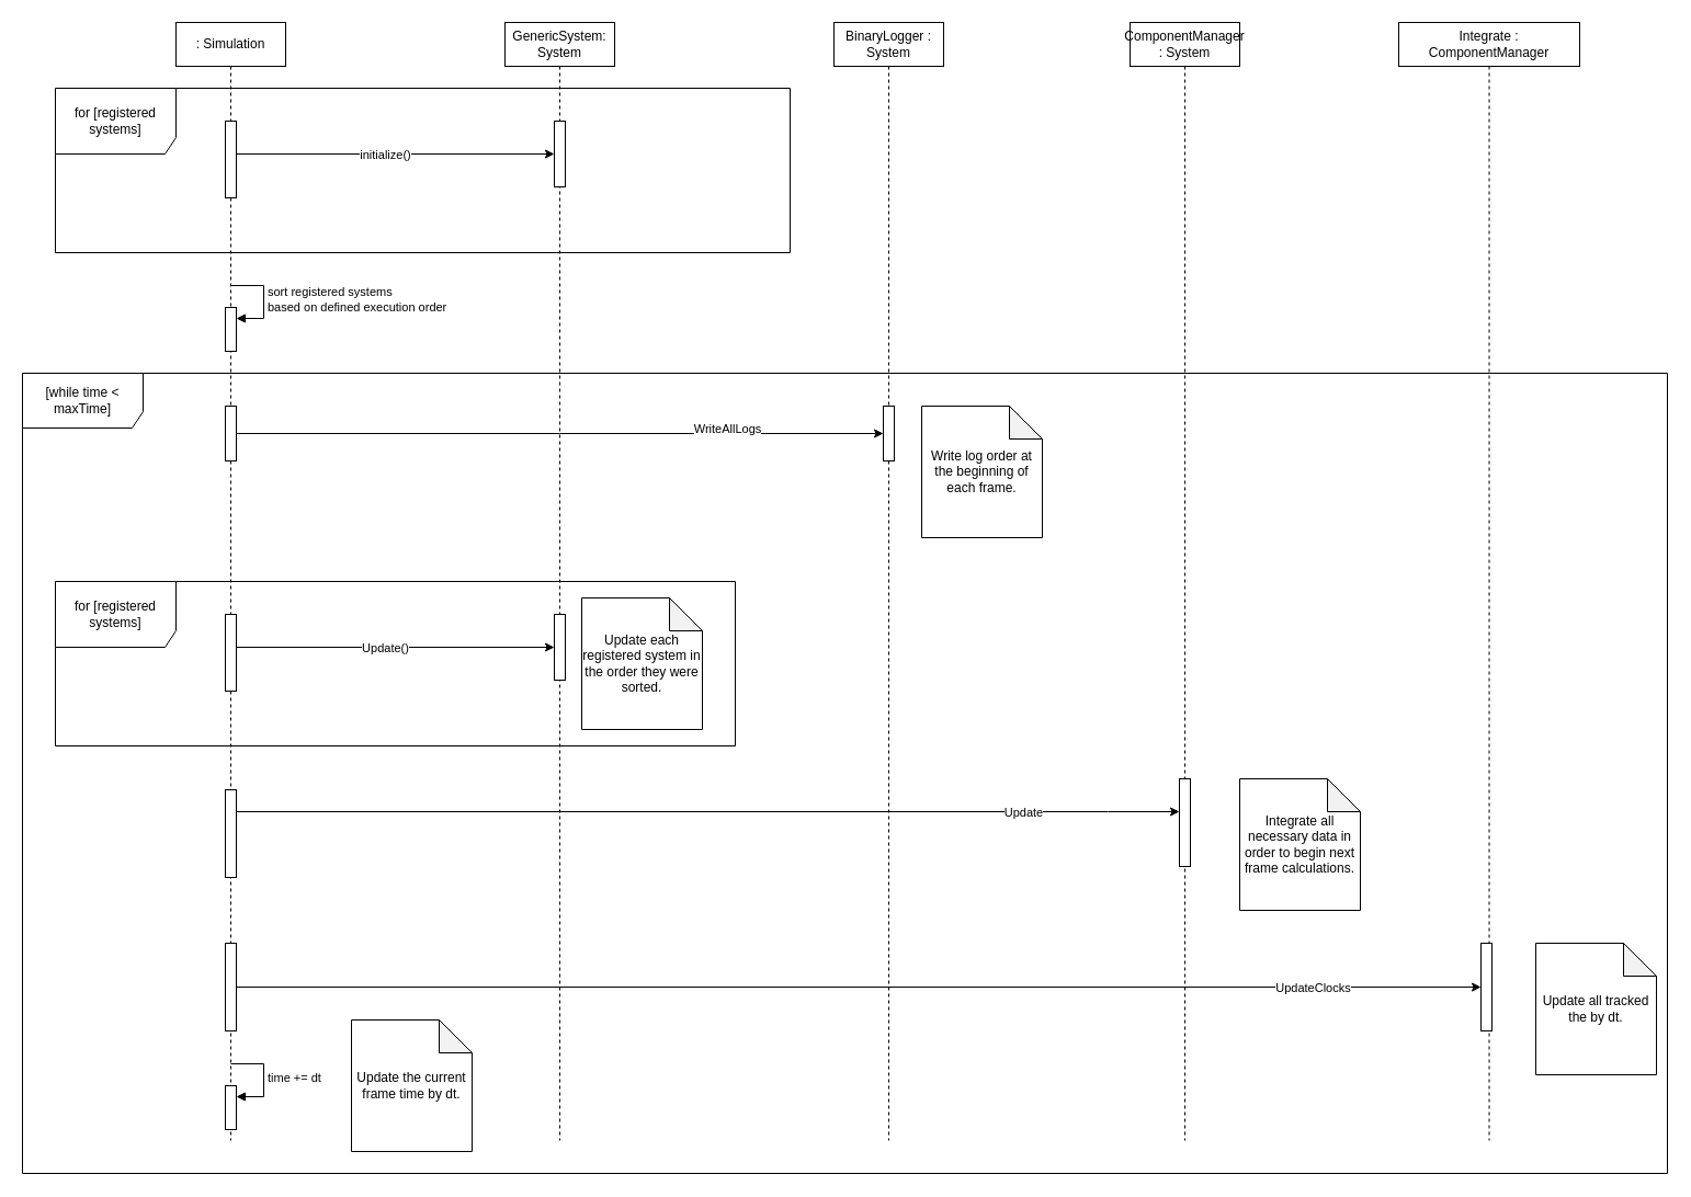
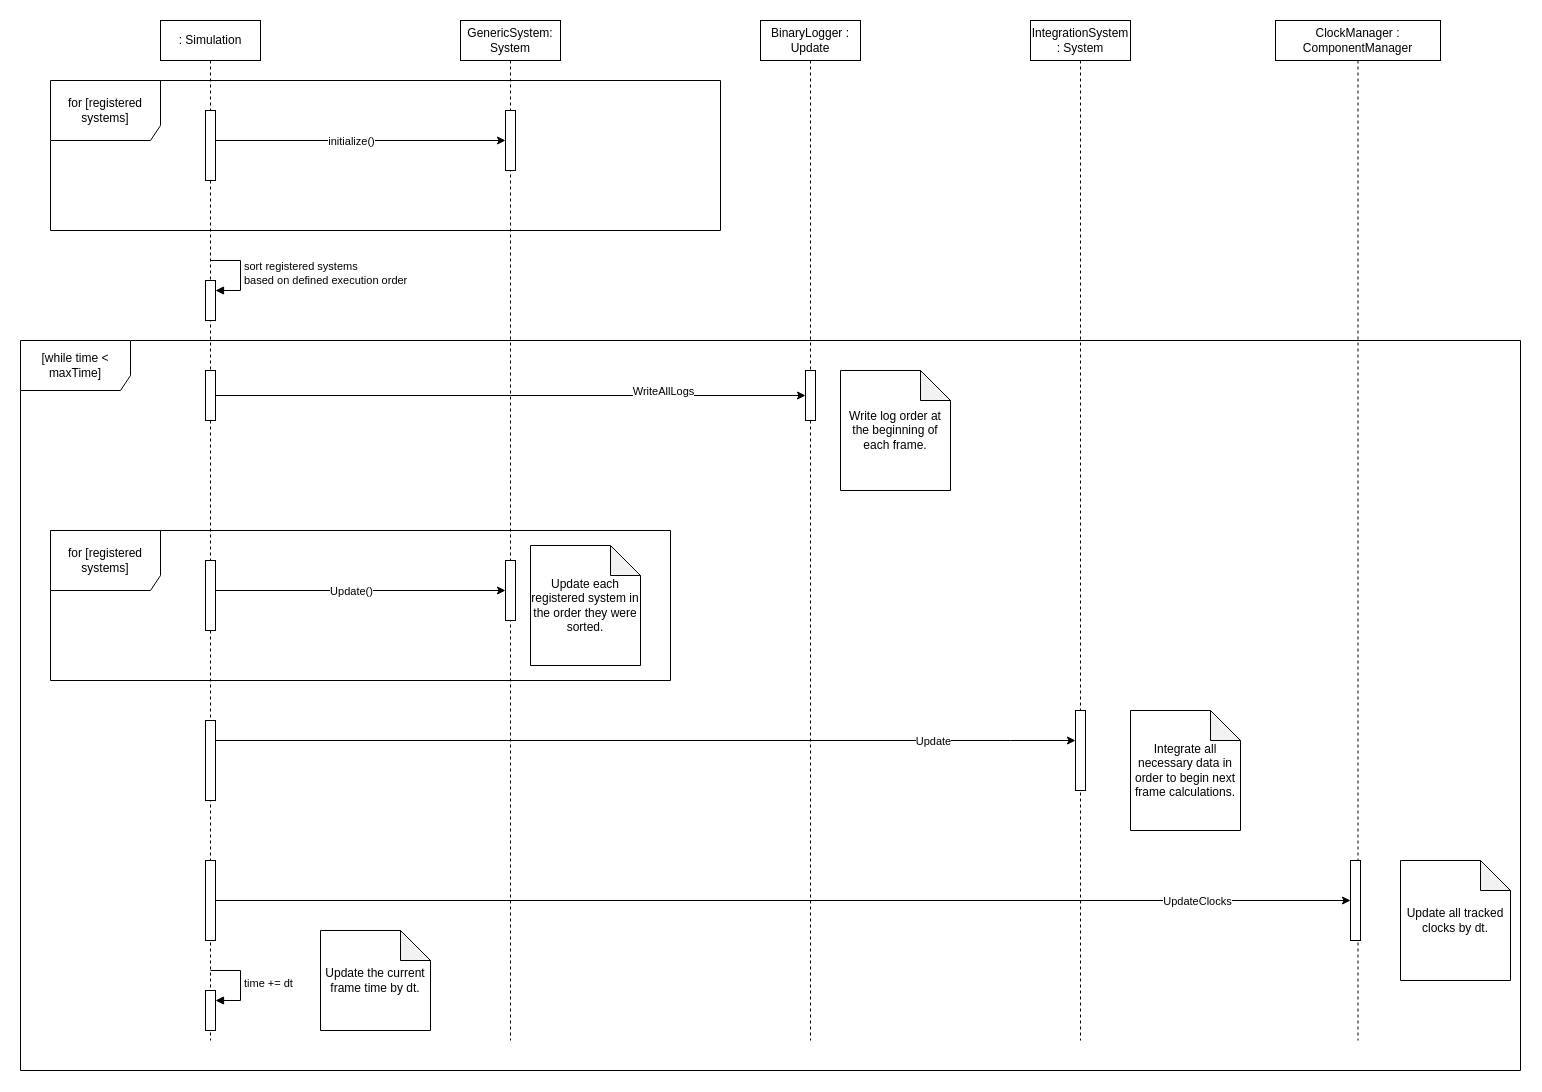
- <mxCell id="14" value="BinaryLogger : System" style="shape=umlLifeline;perimeter=lifelinePerimeter;whiteSpace=wrap;html=1;container=1;dropTarget=0;collapsible=0;recursiveResize=0;outlineConnect=0;portConstraint=eastwest;newEdgeStyle={&quot;edgeStyle&quot;:&quot;elbowEdgeStyle&quot;,&quot;elbow&quot;:&quot;vertical&quot;,&quot;curved&quot;:0,&quot;rounded&quot;:0};" vertex="1" parent="1"><mxGeometry x="760" y="20" width="100" height="1020" as="geometry" /></mxCell>
+ <mxCell id="14" value="BinaryLogger : Update" style="shape=umlLifeline;perimeter=lifelinePerimeter;whiteSpace=wrap;html=1;container=1;dropTarget=0;collapsible=0;recursiveResize=0;outlineConnect=0;portConstraint=eastwest;newEdgeStyle={&quot;edgeStyle&quot;:&quot;elbowEdgeStyle&quot;,&quot;elbow&quot;:&quot;vertical&quot;,&quot;curved&quot;:0,&quot;rounded&quot;:0};" vertex="1" parent="1"><mxGeometry x="760" y="20" width="100" height="1020" as="geometry" /></mxCell>
- <mxCell id="26" value="ComponentManager : System" style="shape=umlLifeline;perimeter=lifelinePerimeter;whiteSpace=wrap;html=1;container=1;dropTarget=0;collapsible=0;recursiveResize=0;outlineConnect=0;portConstraint=eastwest;newEdgeStyle={&quot;edgeStyle&quot;:&quot;elbowEdgeStyle&quot;,&quot;elbow&quot;:&quot;vertical&quot;,&quot;curved&quot;:0,&quot;rounded&quot;:0};" vertex="1" parent="1"><mxGeometry x="1030" y="20" width="100" height="1020" as="geometry" /></mxCell>
+ <mxCell id="26" value="IntegrationSystem : System" style="shape=umlLifeline;perimeter=lifelinePerimeter;whiteSpace=wrap;html=1;container=1;dropTarget=0;collapsible=0;recursiveResize=0;outlineConnect=0;portConstraint=eastwest;newEdgeStyle={&quot;edgeStyle&quot;:&quot;elbowEdgeStyle&quot;,&quot;elbow&quot;:&quot;vertical&quot;,&quot;curved&quot;:0,&quot;rounded&quot;:0};" vertex="1" parent="1"><mxGeometry x="1030" y="20" width="100" height="1020" as="geometry" /></mxCell>
- <mxCell id="32" value="Integrate : ComponentManager" style="shape=umlLifeline;perimeter=lifelinePerimeter;whiteSpace=wrap;html=1;container=1;dropTarget=0;collapsible=0;recursiveResize=0;outlineConnect=0;portConstraint=eastwest;newEdgeStyle={&quot;edgeStyle&quot;:&quot;elbowEdgeStyle&quot;,&quot;elbow&quot;:&quot;vertical&quot;,&quot;curved&quot;:0,&quot;rounded&quot;:0};" vertex="1" parent="1"><mxGeometry x="1275" y="20" width="165" height="1020" as="geometry" /></mxCell>
+ <mxCell id="32" value="ClockManager : ComponentManager" style="shape=umlLifeline;perimeter=lifelinePerimeter;whiteSpace=wrap;html=1;container=1;dropTarget=0;collapsible=0;recursiveResize=0;outlineConnect=0;portConstraint=eastwest;newEdgeStyle={&quot;edgeStyle&quot;:&quot;elbowEdgeStyle&quot;,&quot;elbow&quot;:&quot;vertical&quot;,&quot;curved&quot;:0,&quot;rounded&quot;:0};" vertex="1" parent="1"><mxGeometry x="1275" y="20" width="165" height="1020" as="geometry" /></mxCell>
- <mxCell id="37" value="Update all tracked the by dt." style="shape=note;whiteSpace=wrap;html=1;backgroundOutline=1;darkOpacity=0.05;" vertex="1" parent="1"><mxGeometry x="1400" y="860" width="110" height="120" as="geometry" /></mxCell>
+ <mxCell id="37" value="Update all tracked clocks by dt." style="shape=note;whiteSpace=wrap;html=1;backgroundOutline=1;darkOpacity=0.05;" vertex="1" parent="1"><mxGeometry x="1400" y="860" width="110" height="120" as="geometry" /></mxCell>
- <mxCell id="38" value="Update the current frame time by dt." style="shape=note;whiteSpace=wrap;html=1;backgroundOutline=1;darkOpacity=0.05;" vertex="1" parent="1"><mxGeometry x="320" y="930" width="110" height="120" as="geometry" /></mxCell>
+ <mxCell id="38" value="Update the current frame time by dt." style="shape=note;whiteSpace=wrap;html=1;backgroundOutline=1;darkOpacity=0.05;" vertex="1" parent="1"><mxGeometry x="320" y="930" width="110" height="100" as="geometry" /></mxCell>
